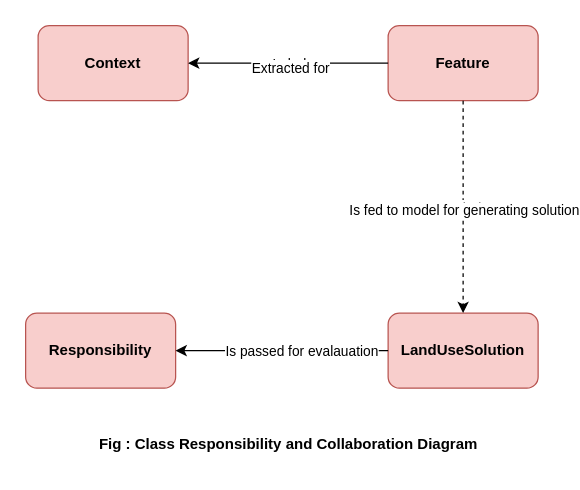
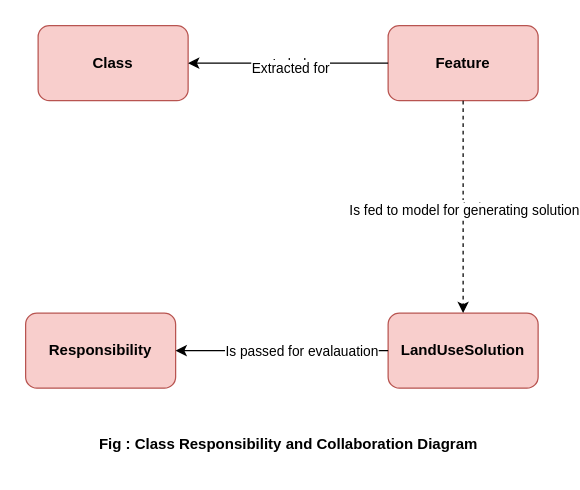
- <mxCell id="4" value="&lt;b&gt;Context&lt;/b&gt;" style="rounded=1;whiteSpace=wrap;html=1;fillColor=#f8cecc;strokeColor=#b85450;" vertex="1" parent="1"><mxGeometry x="30" y="20" width="120" height="60" as="geometry" /></mxCell>
+ <mxCell id="4" value="&lt;b&gt;Class&lt;/b&gt;" style="rounded=1;whiteSpace=wrap;html=1;fillColor=#f8cecc;strokeColor=#b85450;" vertex="1" parent="1"><mxGeometry x="30" y="20" width="120" height="60" as="geometry" /></mxCell>
